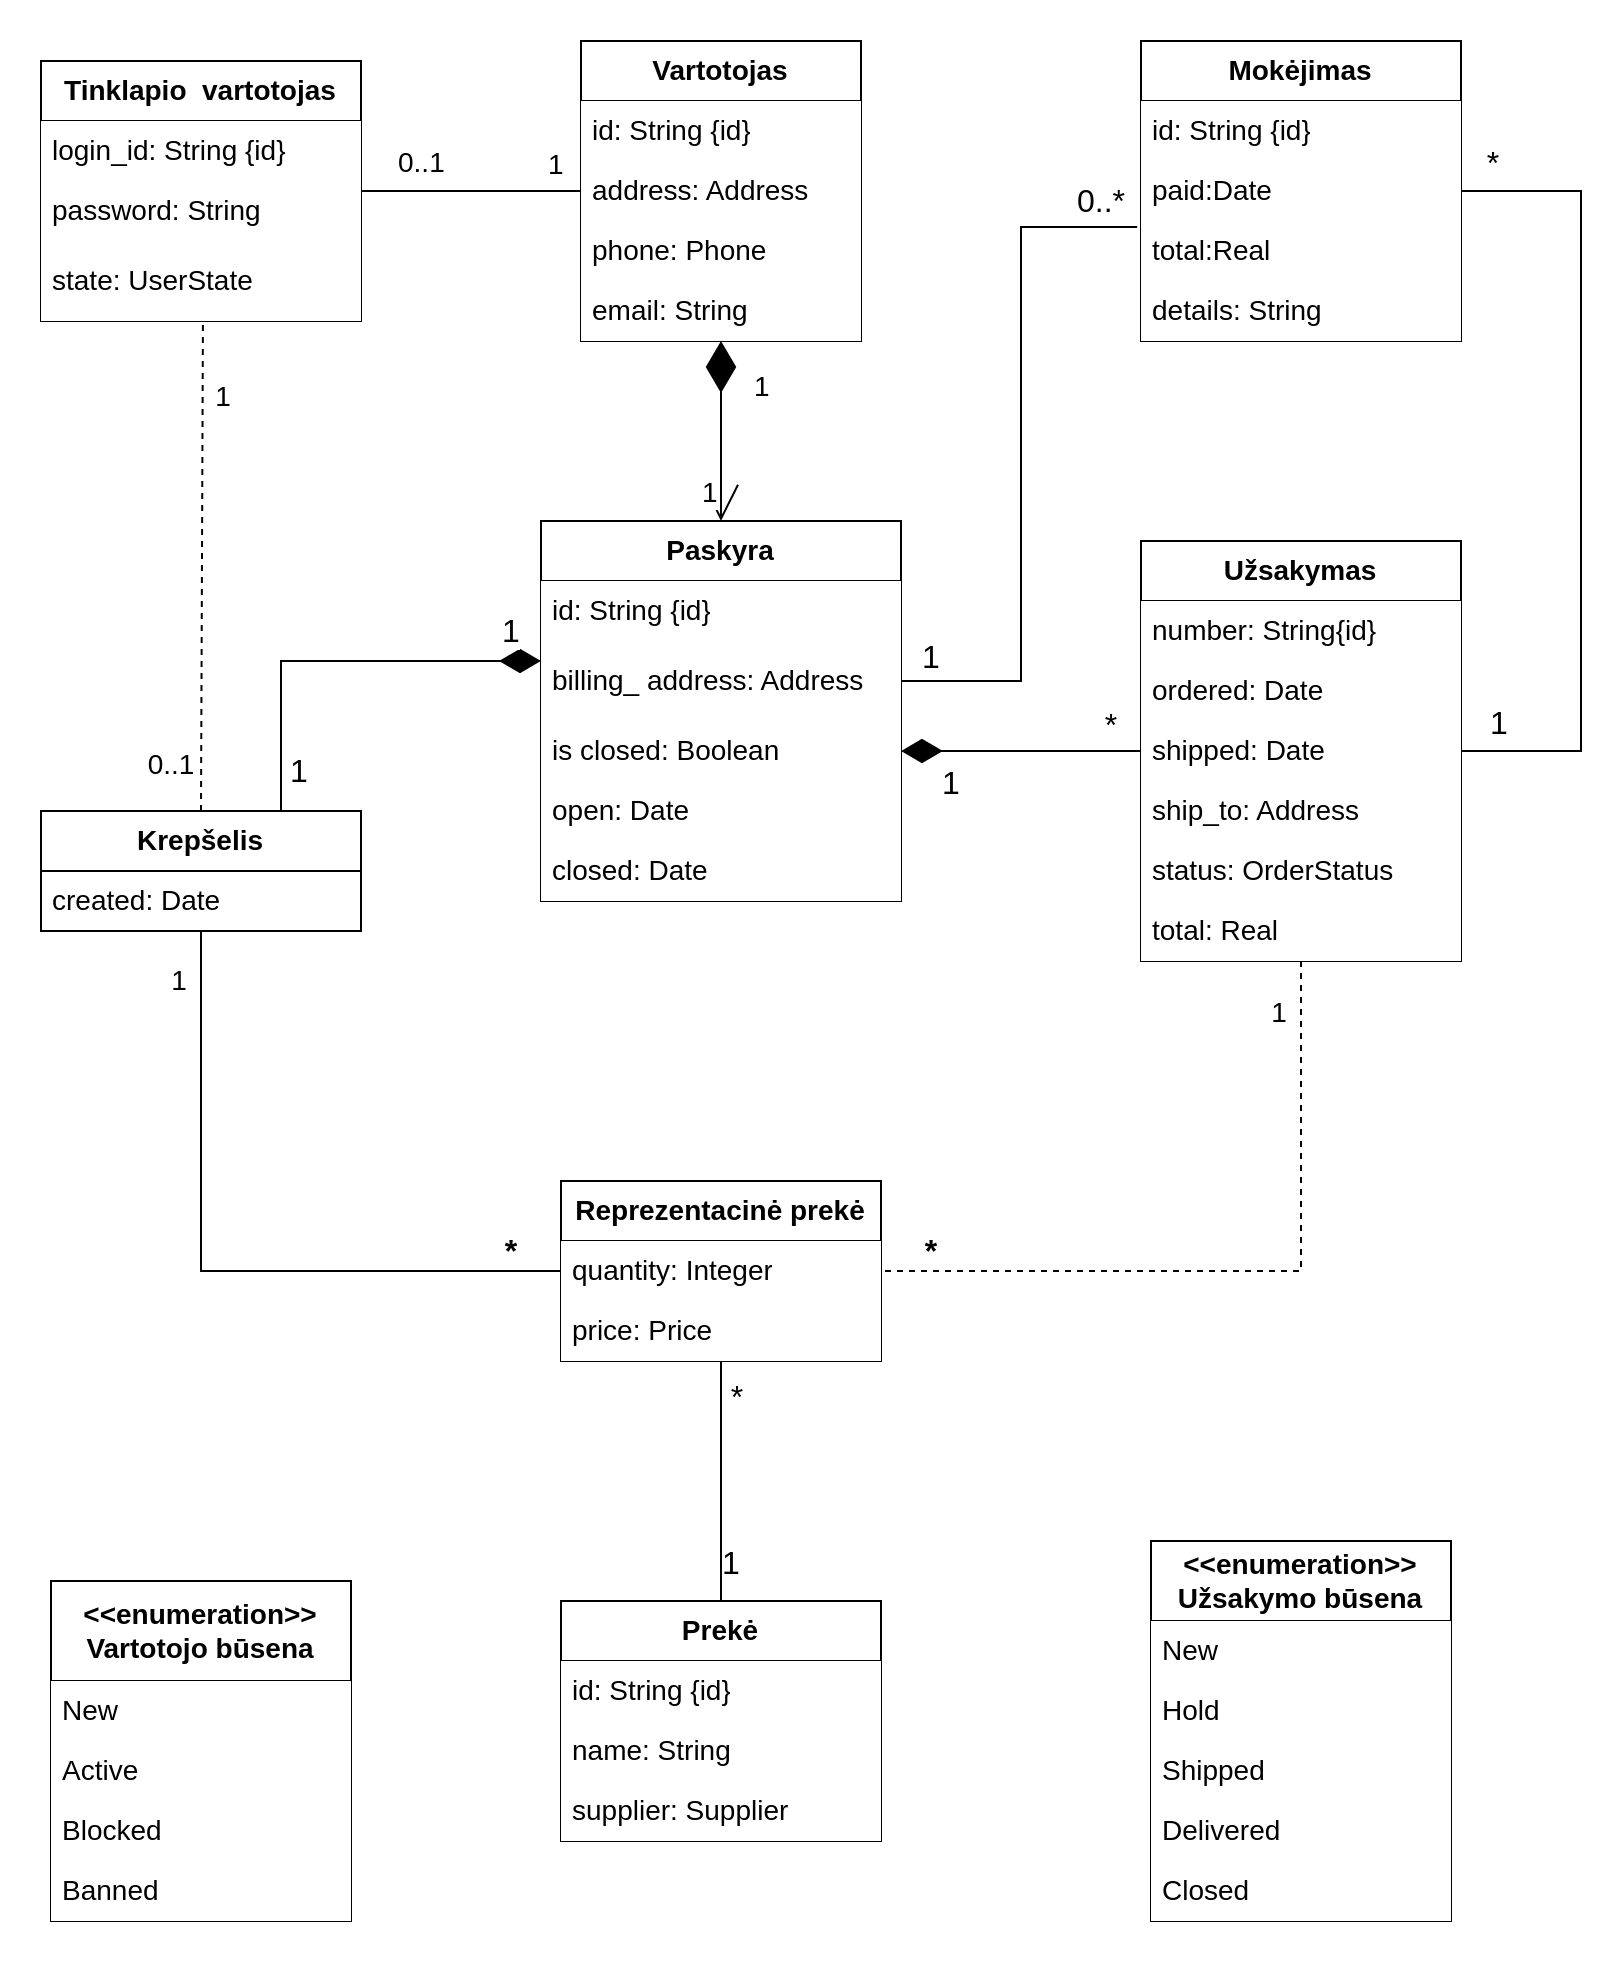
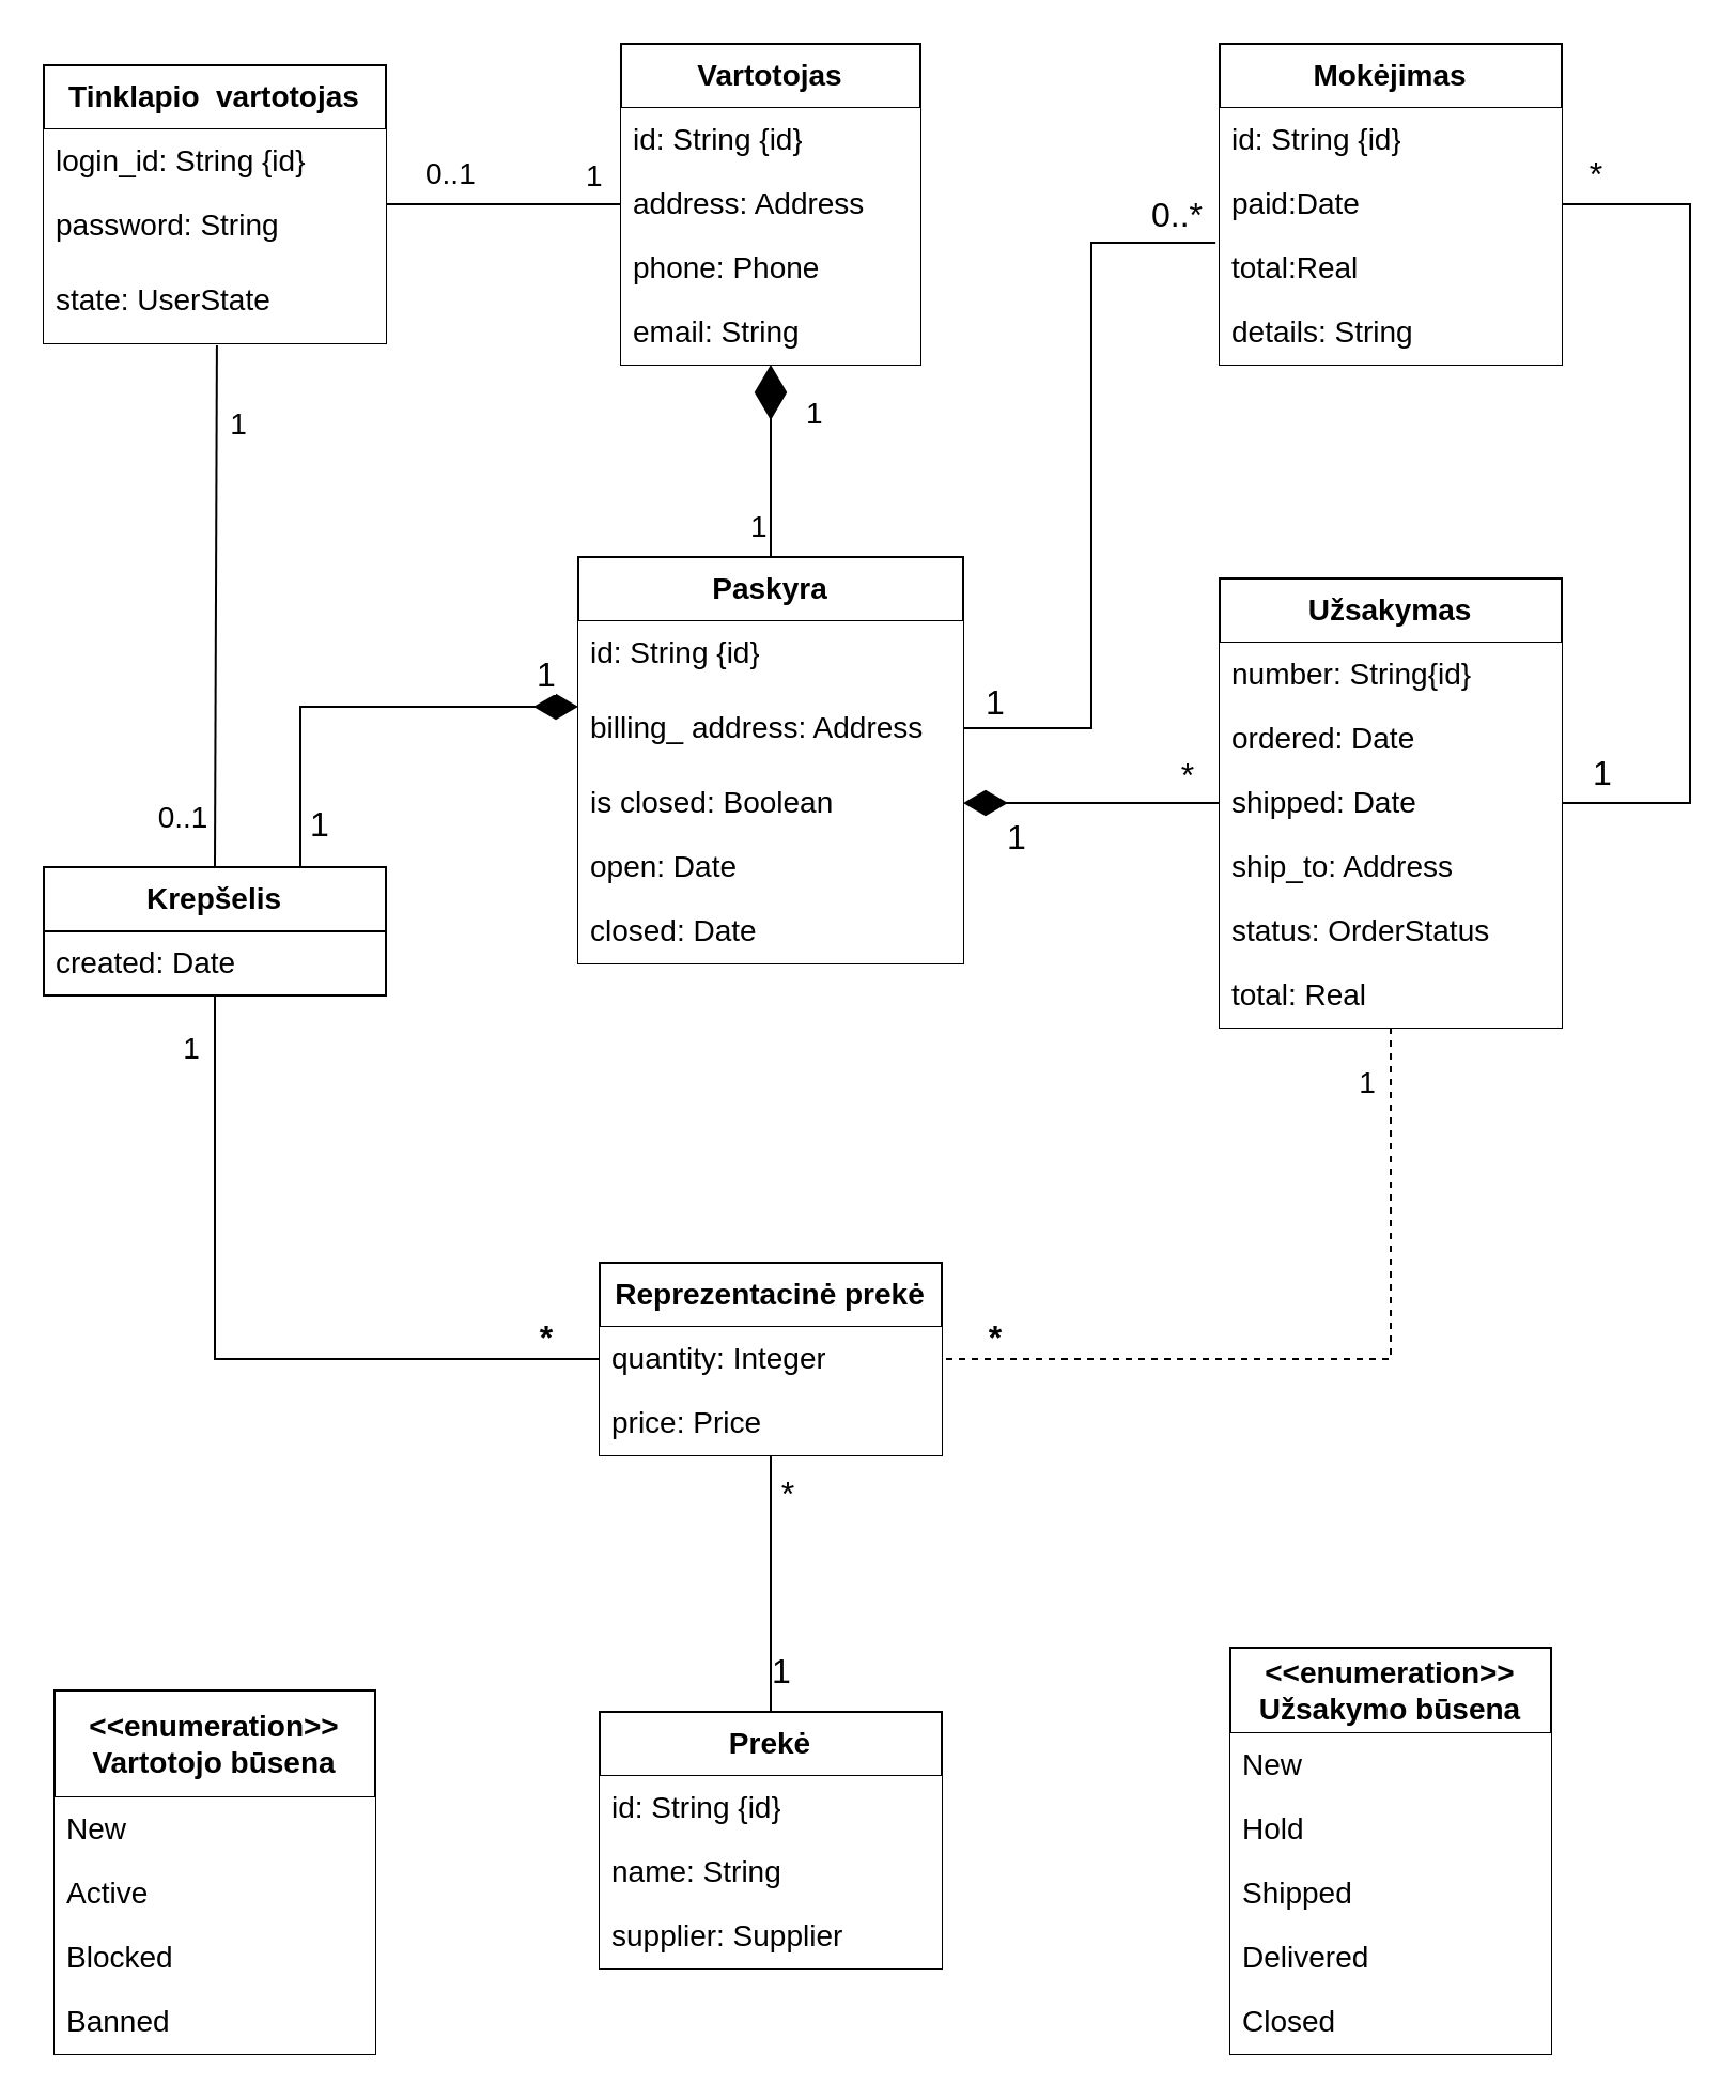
- <mxCell id="52" value="" style="endArrow=open;html=1;rounded=0;fontFamily=Helvetica;fontSize=14;fontColor=default;startSize=23;exitX=0.5;exitY=1;exitDx=0;exitDy=0;entryX=0.5;entryY=0;entryDx=0;entryDy=0;endFill=0;endSize=16;startArrow=diamondThin;startFill=1;align=left;" edge="1" parent="1" source="11" target="16"><mxGeometry width="50" height="50" relative="1" as="geometry"><mxPoint x="470" y="150" as="sourcePoint" /><mxPoint x="520" y="100" as="targetPoint" /></mxGeometry></mxCell>
+ <mxCell id="52" value="" style="endArrow=none;html=1;rounded=0;fontFamily=Helvetica;fontSize=14;fontColor=default;startSize=23;exitX=0.5;exitY=1;exitDx=0;exitDy=0;entryX=0.5;entryY=0;entryDx=0;entryDy=0;endFill=0;endSize=16;startArrow=diamondThin;startFill=1;align=left;" edge="1" parent="1" source="11" target="16"><mxGeometry width="50" height="50" relative="1" as="geometry"><mxPoint x="470" y="150" as="sourcePoint" /><mxPoint x="520" y="100" as="targetPoint" /></mxGeometry></mxCell>
- <mxCell id="55" value="" style="endArrow=none;html=1;rounded=0;fontFamily=Helvetica;fontSize=14;fontColor=default;startSize=30;endSize=18;entryX=0.506;entryY=1.025;entryDx=0;entryDy=0;exitX=0.5;exitY=0;exitDx=0;exitDy=0;align=left;entryPerimeter=0;dashed=1;" edge="1" parent="1" source="34" target="10"><mxGeometry width="50" height="50" relative="1" as="geometry"><mxPoint x="70" y="250" as="sourcePoint" /><mxPoint x="120" y="200" as="targetPoint" /></mxGeometry></mxCell>
+ <mxCell id="55" value="" style="endArrow=none;html=1;rounded=0;fontFamily=Helvetica;fontSize=14;fontColor=default;startSize=30;endSize=18;entryX=0.506;entryY=1.025;entryDx=0;entryDy=0;exitX=0.5;exitY=0;exitDx=0;exitDy=0;align=left;entryPerimeter=0;" edge="1" parent="1" source="34" target="10"><mxGeometry width="50" height="50" relative="1" as="geometry"><mxPoint x="70" y="250" as="sourcePoint" /><mxPoint x="120" y="200" as="targetPoint" /></mxGeometry></mxCell>
